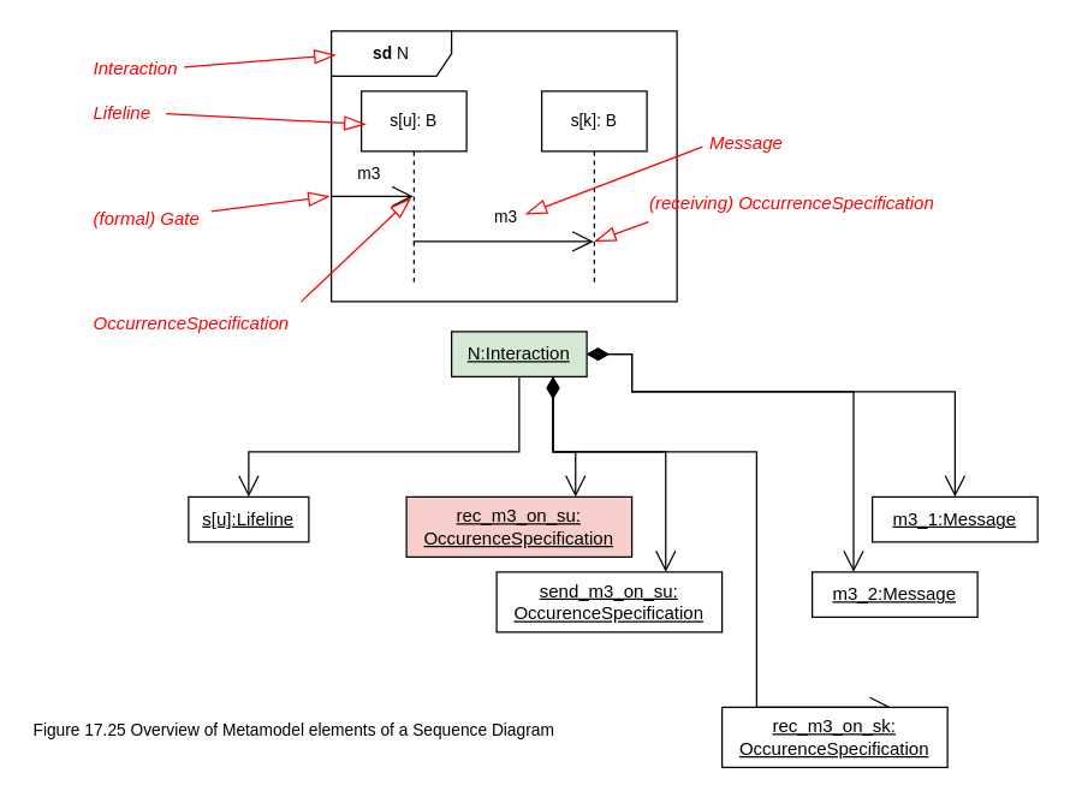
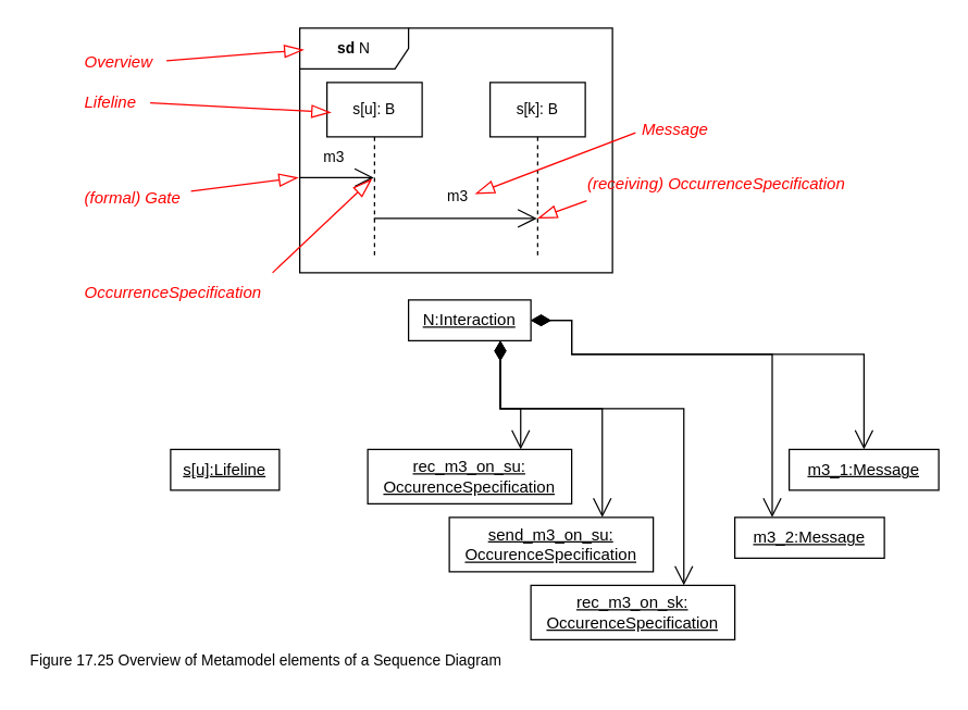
- <mxCell id="26" value="Interaction" style="text;html=1;align=left;verticalAlign=middle;resizable=0;points=[];autosize=1;strokeColor=none;fillColor=none;fontColor=#FF0000;fontStyle=2;fontSize=12;container=0;" vertex="1" parent="23"><mxGeometry x="60" y="30" width="80" height="30" as="geometry" /></mxCell>
+ <mxCell id="26" value="Overview" style="text;html=1;align=left;verticalAlign=middle;resizable=0;points=[];autosize=1;strokeColor=none;fillColor=none;fontColor=#FF0000;fontStyle=2;fontSize=12;container=0;" vertex="1" parent="23"><mxGeometry x="60" y="30" width="80" height="30" as="geometry" /></mxCell>
- <mxCell id="16" value="&lt;u&gt;N:Interaction&lt;/u&gt;" style="whiteSpace=wrap;html=1;fillColor=#d5e8d4;" vertex="1" parent="1"><mxGeometry x="300" y="220" width="90" height="30" as="geometry" /></mxCell>
+ <mxCell id="16" value="&lt;u&gt;N:Interaction&lt;/u&gt;" style="whiteSpace=wrap;html=1;" vertex="1" parent="1"><mxGeometry x="300" y="220" width="90" height="30" as="geometry" /></mxCell>
- <mxCell id="10" value="" style="edgeStyle=orthogonalEdgeStyle;rounded=0;orthogonalLoop=1;jettySize=auto;html=1;labelBackgroundColor=none;endArrow=open;endFill=0;endSize=12;" edge="1" parent="1" source="16" target="17"><mxGeometry relative="1" as="geometry"><Array as="points"><mxPoint x="345" y="300" /><mxPoint x="165" y="300" /></Array></mxGeometry></mxCell>
- <mxCell id="18" value="&lt;u&gt;rec_m3_on_su:&lt;br&gt;OccurenceSpecification&lt;br&gt;&lt;/u&gt;" style="whiteSpace=wrap;html=1;fillColor=#f8cecc;" vertex="1" parent="1"><mxGeometry x="270" y="330" width="150" height="40" as="geometry" /></mxCell>
+ <mxCell id="18" value="&lt;u&gt;rec_m3_on_su:&lt;br&gt;OccurenceSpecification&lt;br&gt;&lt;/u&gt;" style="whiteSpace=wrap;html=1;" vertex="1" parent="1"><mxGeometry x="270" y="330" width="150" height="40" as="geometry" /></mxCell>
- <mxCell id="20" value="&lt;u&gt;rec_m3_on_sk:&lt;br&gt;OccurenceSpecification&lt;br&gt;&lt;/u&gt;" style="whiteSpace=wrap;html=1;" vertex="1" parent="1"><mxGeometry x="480" y="470" width="150" height="40" as="geometry" /></mxCell>
+ <mxCell id="20" value="&lt;u&gt;rec_m3_on_sk:&lt;br&gt;OccurenceSpecification&lt;br&gt;&lt;/u&gt;" style="whiteSpace=wrap;html=1;" vertex="1" parent="1"><mxGeometry x="390" y="430" width="150" height="40" as="geometry" /></mxCell>
